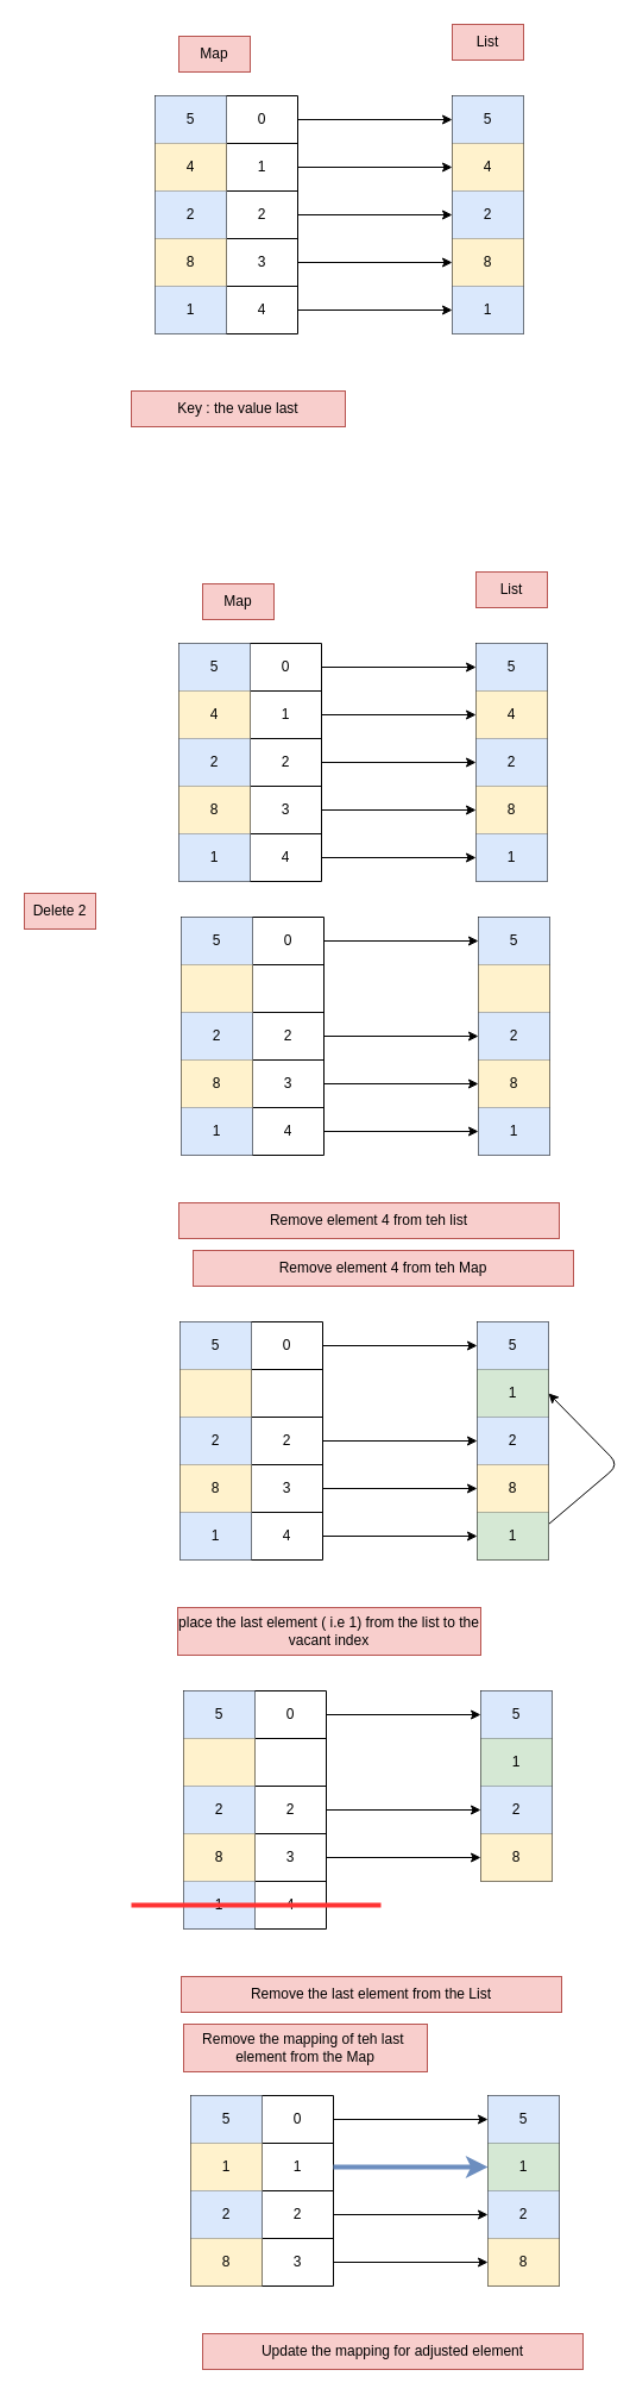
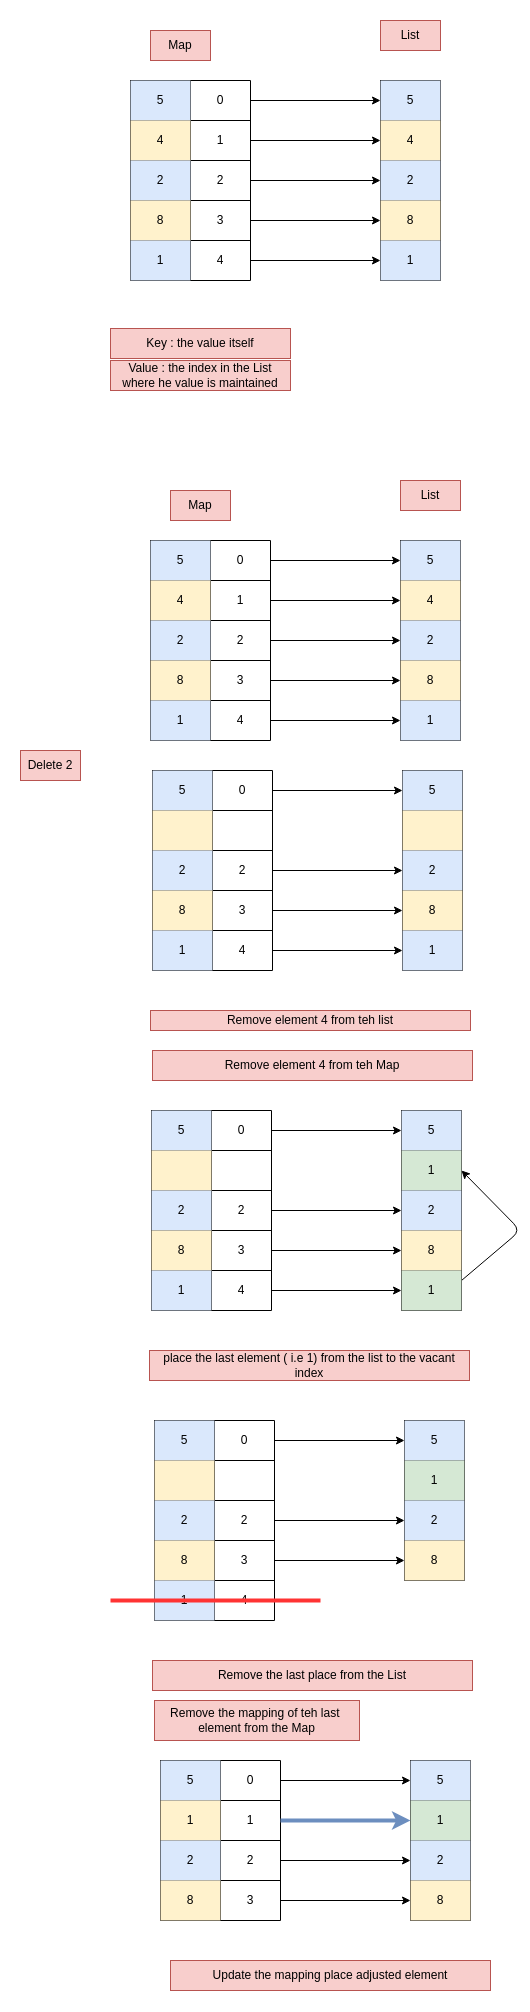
- <mxCell id="36" value="Key : the value last" style="text;html=1;strokeColor=#b85450;fillColor=#f8cecc;align=center;verticalAlign=middle;whiteSpace=wrap;rounded=0;" parent="1" vertex="1"><mxGeometry x="110" y="328" width="180" height="30" as="geometry" /></mxCell>
+ <mxCell id="36" value="Key : the value itself" style="text;html=1;strokeColor=#b85450;fillColor=#f8cecc;align=center;verticalAlign=middle;whiteSpace=wrap;rounded=0;" parent="1" vertex="1"><mxGeometry x="110" y="328" width="180" height="30" as="geometry" /></mxCell>
+ <mxCell id="37" value="Value : the index in the List where he value is maintained" style="text;html=1;strokeColor=#b85450;fillColor=#f8cecc;align=center;verticalAlign=middle;whiteSpace=wrap;rounded=0;" parent="1" vertex="1"><mxGeometry x="110" y="360" width="180" height="30" as="geometry" /></mxCell>
- <mxCell id="104" value="Remove element 4 from teh list" style="text;html=1;strokeColor=#b85450;fillColor=#f8cecc;align=center;verticalAlign=middle;whiteSpace=wrap;rounded=0;" parent="1" vertex="1"><mxGeometry x="150" y="1010" width="320" height="30" as="geometry" /></mxCell>
+ <mxCell id="104" value="Remove element 4 from teh list" style="text;html=1;strokeColor=#b85450;fillColor=#f8cecc;align=center;verticalAlign=middle;whiteSpace=wrap;rounded=0;" parent="1" vertex="1"><mxGeometry x="150" y="1010" width="320" height="20" as="geometry" /></mxCell>
- <mxCell id="105" value="Remove element 4 from teh Map" style="text;html=1;strokeColor=#b85450;fillColor=#f8cecc;align=center;verticalAlign=middle;whiteSpace=wrap;rounded=0;" parent="1" vertex="1"><mxGeometry x="162" y="1050" width="320" height="30" as="geometry" /></mxCell>
+ <mxCell id="105" value="Remove element 4 from teh Map" style="text;html=1;strokeColor=#b85450;fillColor=#f8cecc;align=center;verticalAlign=middle;whiteSpace=wrap;rounded=0;" parent="1" vertex="1"><mxGeometry x="152" y="1050" width="320" height="30" as="geometry" /></mxCell>
- <mxCell id="138" value="place the last element ( i.e 1) from the list to the vacant index" style="text;html=1;strokeColor=#b85450;fillColor=#f8cecc;align=center;verticalAlign=middle;whiteSpace=wrap;rounded=0;" parent="1" vertex="1"><mxGeometry x="149" y="1350" width="255" height="40" as="geometry" /></mxCell>
+ <mxCell id="138" value="place the last element ( i.e 1) from the list to the vacant index" style="text;html=1;strokeColor=#b85450;fillColor=#f8cecc;align=center;verticalAlign=middle;whiteSpace=wrap;rounded=0;" parent="1" vertex="1"><mxGeometry x="149" y="1350" width="320" height="30" as="geometry" /></mxCell>
- <mxCell id="169" value="Remove the last element from the List" style="text;html=1;strokeColor=#b85450;fillColor=#f8cecc;align=center;verticalAlign=middle;whiteSpace=wrap;rounded=0;" parent="1" vertex="1"><mxGeometry x="152" y="1660" width="320" height="30" as="geometry" /></mxCell>
+ <mxCell id="169" value="Remove the last place from the List" style="text;html=1;strokeColor=#b85450;fillColor=#f8cecc;align=center;verticalAlign=middle;whiteSpace=wrap;rounded=0;" parent="1" vertex="1"><mxGeometry x="152" y="1660" width="320" height="30" as="geometry" /></mxCell>
- <mxCell id="198" value="Update the mapping for adjusted element" style="text;html=1;strokeColor=#b85450;fillColor=#f8cecc;align=center;verticalAlign=middle;whiteSpace=wrap;rounded=0;" parent="1" vertex="1"><mxGeometry x="170" y="1960" width="320" height="30" as="geometry" /></mxCell>
+ <mxCell id="198" value="Update the mapping place adjusted element" style="text;html=1;strokeColor=#b85450;fillColor=#f8cecc;align=center;verticalAlign=middle;whiteSpace=wrap;rounded=0;" parent="1" vertex="1"><mxGeometry x="170" y="1960" width="320" height="30" as="geometry" /></mxCell>
